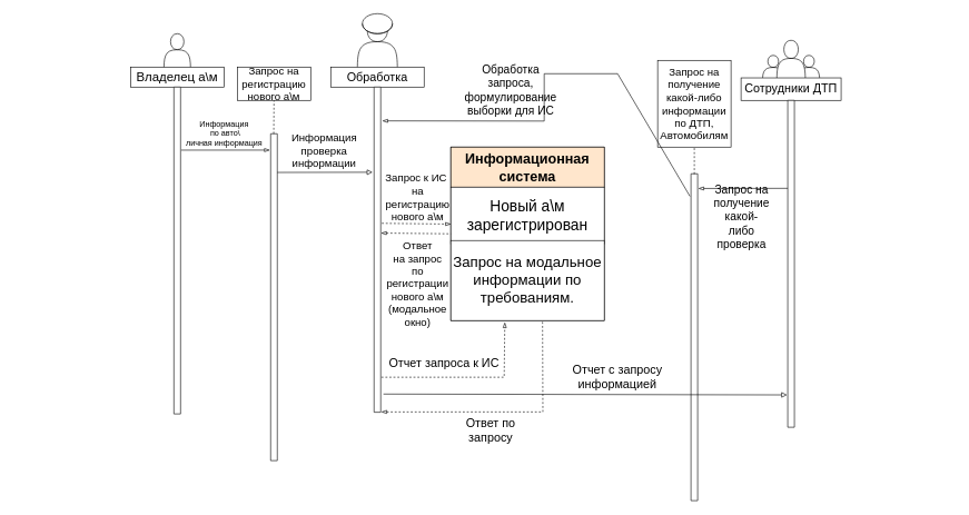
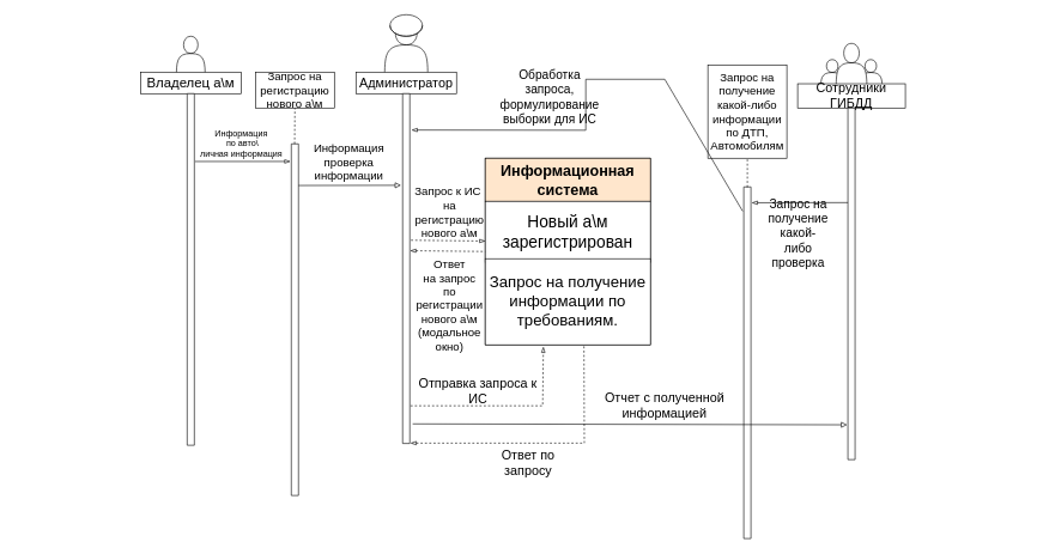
- <mxCell id="7" value="&lt;font style=&quot;font-size: 18px;&quot;&gt;Обработка&lt;/font&gt;" style="rounded=0;whiteSpace=wrap;html=1;container=1;" vertex="1" parent="3"><mxGeometry y="80" width="140" height="30" as="geometry" /></mxCell>
+ <mxCell id="7" value="&lt;font style=&quot;font-size: 18px;&quot;&gt;Администратор&lt;/font&gt;" style="rounded=0;whiteSpace=wrap;html=1;container=1;" vertex="1" parent="3"><mxGeometry y="80" width="140" height="30" as="geometry" /></mxCell>
- <mxCell id="20" value="&lt;font style=&quot;font-size: 18px;&quot;&gt;Сотрудники ДТП&lt;/font&gt;" style="rounded=0;whiteSpace=wrap;html=1;container=1;" vertex="1" parent="15"><mxGeometry y="56.25" width="150" height="33.75" as="geometry" /></mxCell>
+ <mxCell id="20" value="&lt;font style=&quot;font-size: 18px;&quot;&gt;Сотрудники ГИБДД&lt;/font&gt;" style="rounded=0;whiteSpace=wrap;html=1;container=1;" vertex="1" parent="15"><mxGeometry y="56.25" width="150" height="33.75" as="geometry" /></mxCell>
- <mxCell id="36" value="&lt;font style=&quot;font-size: 22px;&quot;&gt;Запрос на модальное информации по требованиям.&lt;/font&gt;" style="rounded=0;whiteSpace=wrap;html=1;" vertex="1" parent="33"><mxGeometry y="140" width="230" height="120" as="geometry" /></mxCell>
+ <mxCell id="36" value="&lt;font style=&quot;font-size: 22px;&quot;&gt;Запрос на получение информации по требованиям.&lt;/font&gt;" style="rounded=0;whiteSpace=wrap;html=1;" vertex="1" parent="33"><mxGeometry y="140" width="230" height="120" as="geometry" /></mxCell>
- <mxCell id="12" value="&lt;font style=&quot;font-size: 18px;&quot;&gt;Отчет запроса к ИС&lt;/font&gt;" style="text;html=1;align=center;verticalAlign=middle;whiteSpace=wrap;rounded=0;" vertex="1" parent="2"><mxGeometry x="80" y="510" width="180" height="30" as="geometry" /></mxCell>
+ <mxCell id="12" value="&lt;font style=&quot;font-size: 18px;&quot;&gt;Отправка запроса к ИС&lt;/font&gt;" style="text;html=1;align=center;verticalAlign=middle;whiteSpace=wrap;rounded=0;" vertex="1" parent="2"><mxGeometry x="80" y="510" width="180" height="30" as="geometry" /></mxCell>
- <mxCell id="51" value="&lt;font style=&quot;font-size: 18px;&quot;&gt;Отчет с запросу информацией&lt;/font&gt;" style="text;html=1;align=center;verticalAlign=middle;whiteSpace=wrap;rounded=0;" vertex="1" parent="1"><mxGeometry x="835" y="550" width="180" height="30" as="geometry" /></mxCell>
+ <mxCell id="51" value="&lt;font style=&quot;font-size: 18px;&quot;&gt;Отчет с полученной информацией&lt;/font&gt;" style="text;html=1;align=center;verticalAlign=middle;whiteSpace=wrap;rounded=0;" vertex="1" parent="1"><mxGeometry x="835" y="550" width="180" height="30" as="geometry" /></mxCell>
